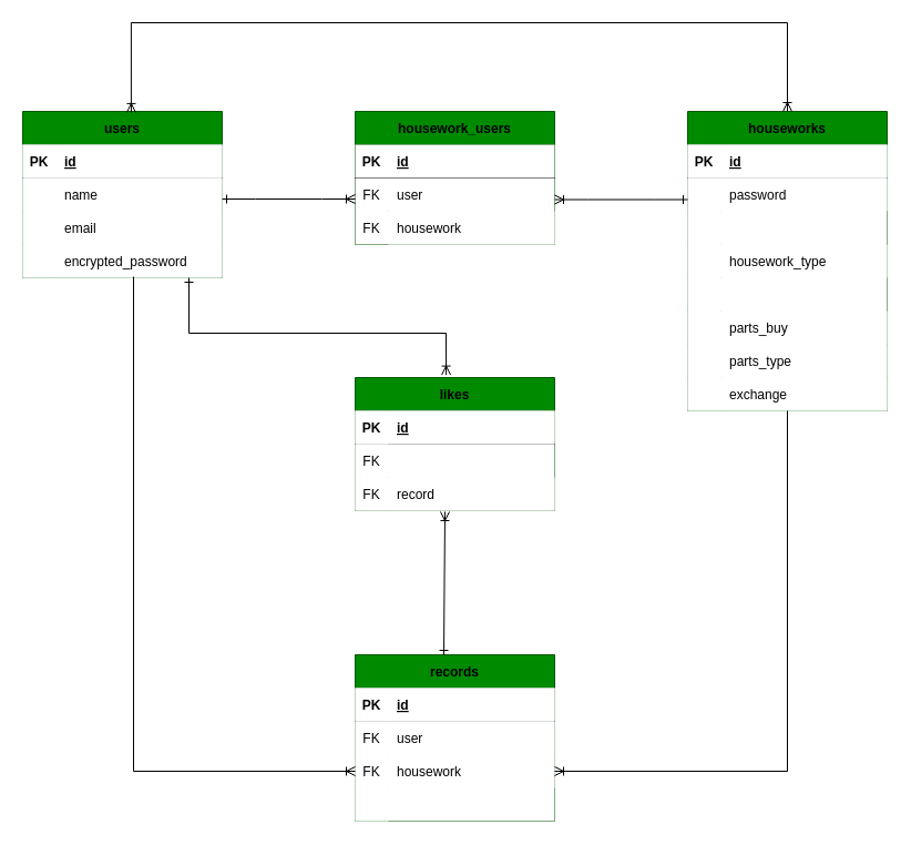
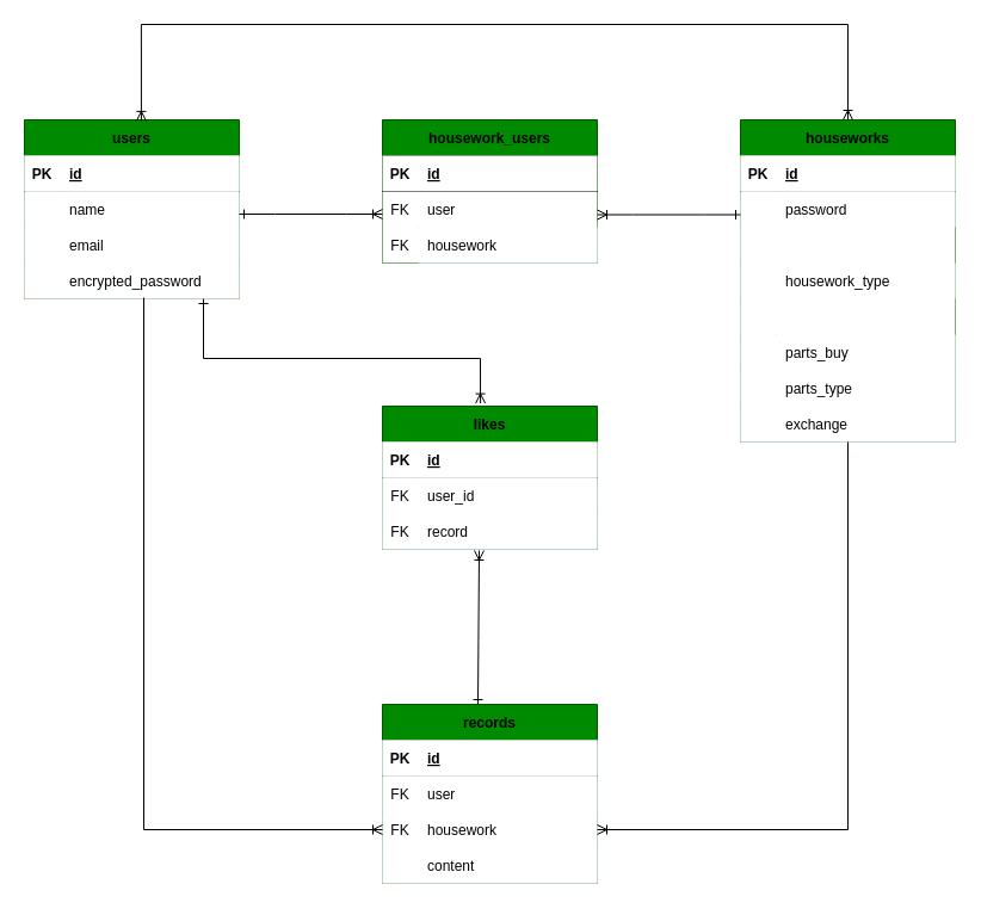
+ <mxCell id="72" value="user_id" style="shape=partialRectangle;connectable=0;fillColor=#FFFFFF;top=0;left=0;bottom=0;right=0;align=left;spacingLeft=6;fontStyle=0;overflow=hidden;rounded=0;fontColor=#000000;" vertex="1" parent="70"><mxGeometry x="30" width="150" height="30" as="geometry"><mxRectangle width="150" height="30" as="alternateBounds" /></mxGeometry></mxCell>
+ <mxCell id="24" value="content" style="shape=partialRectangle;connectable=0;fillColor=#FFFFFF;top=0;left=0;bottom=0;right=0;align=left;spacingLeft=6;overflow=hidden;rounded=0;fontColor=#000000;" parent="22" vertex="1"><mxGeometry x="30" width="150" height="30" as="geometry"><mxRectangle width="150" height="30" as="alternateBounds" /></mxGeometry></mxCell>
